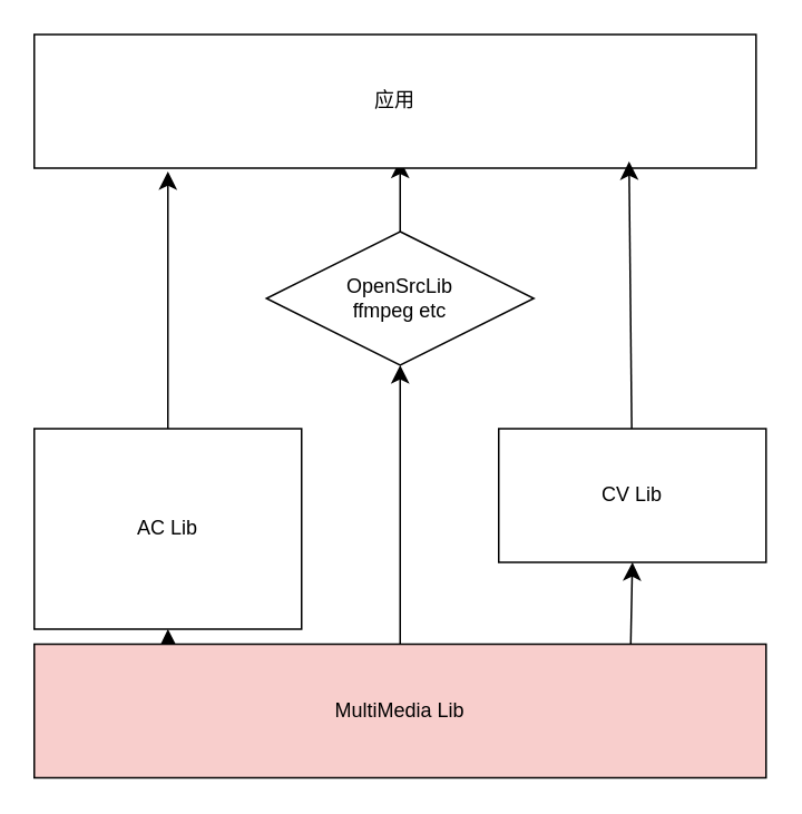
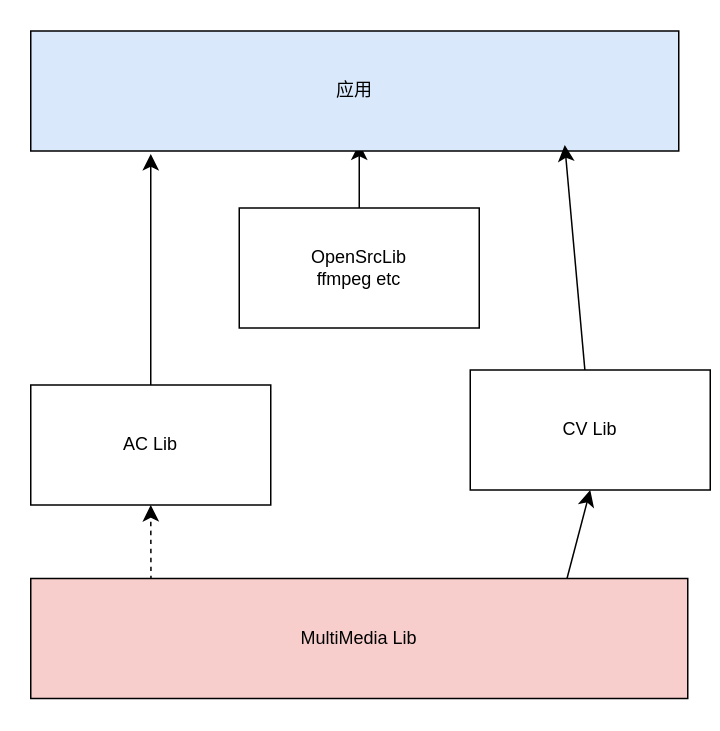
- <mxCell id="4" value="应用" style="rounded=0;whiteSpace=wrap;html=1;" vertex="1" parent="1"><mxGeometry x="20" y="20" width="432" height="80" as="geometry" /></mxCell>
+ <mxCell id="4" value="应用" style="rounded=0;whiteSpace=wrap;html=1;fillColor=#dae8fc;" vertex="1" parent="1"><mxGeometry x="20" y="20" width="432" height="80" as="geometry" /></mxCell>
- <mxCell id="3" value="&lt;div&gt;OpenSrcLib&lt;/div&gt;&lt;div&gt;ffmpeg etc&lt;br&gt;&lt;/div&gt;" style="rhombus;whiteSpace=wrap;html=1;" vertex="1" parent="1"><mxGeometry x="159" y="138" width="160" height="80" as="geometry" /></mxCell>
+ <mxCell id="3" value="&lt;div&gt;OpenSrcLib&lt;/div&gt;&lt;div&gt;ffmpeg etc&lt;br&gt;&lt;/div&gt;" style="rounded=0;whiteSpace=wrap;html=1;" vertex="1" parent="1"><mxGeometry x="159" y="138" width="160" height="80" as="geometry" /></mxCell>
- <mxCell id="5" value="CV Lib" style="rounded=0;whiteSpace=wrap;html=1;" vertex="1" parent="1"><mxGeometry x="298" y="256" width="160" height="80" as="geometry" /></mxCell>
+ <mxCell id="5" value="CV Lib" style="rounded=0;whiteSpace=wrap;html=1;" vertex="1" parent="1"><mxGeometry x="313" y="246" width="160" height="80" as="geometry" /></mxCell>
- <mxCell id="8" style="edgeStyle=none;curved=1;rounded=0;orthogonalLoop=1;jettySize=auto;html=1;entryX=0.5;entryY=1;entryDx=0;entryDy=0;fontSize=12;startSize=8;endSize=8;" edge="1" parent="1" source="11" target="3"><mxGeometry relative="1" as="geometry" /></mxCell>
- <mxCell id="7" value="AC Lib" style="rounded=0;whiteSpace=wrap;html=1;" vertex="1" parent="1"><mxGeometry x="20" y="256" width="160" height="120" as="geometry" /></mxCell>
+ <mxCell id="7" value="AC Lib" style="rounded=0;whiteSpace=wrap;html=1;" vertex="1" parent="1"><mxGeometry x="20" y="256" width="160" height="80" as="geometry" /></mxCell>
